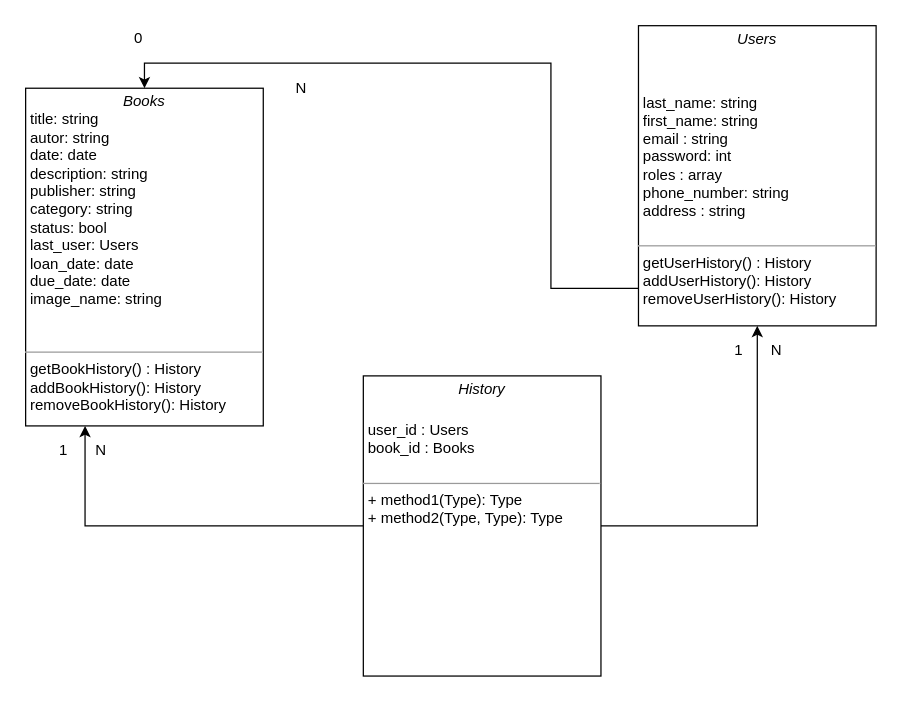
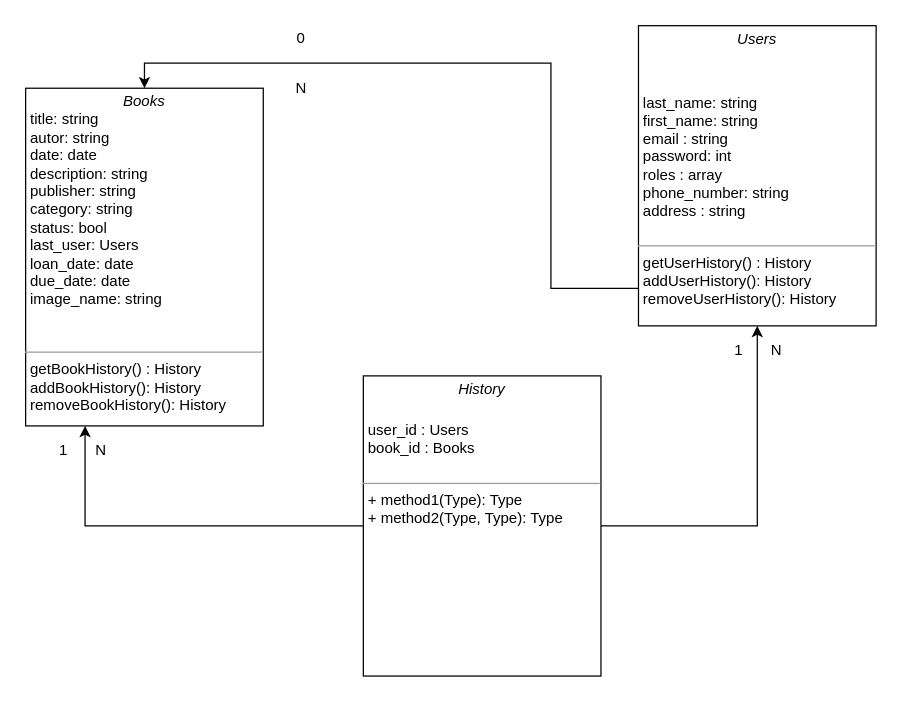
- <mxCell id="4" value="0" style="text;html=1;align=center;verticalAlign=middle;resizable=0;points=[];autosize=1;fontColor=#000000;" parent="1" vertex="1"><mxGeometry x="100" y="20" width="20" height="20" as="geometry" /></mxCell>
+ <mxCell id="4" value="0" style="text;html=1;align=center;verticalAlign=middle;resizable=0;points=[];autosize=1;fontColor=#000000;" parent="1" vertex="1"><mxGeometry x="230" y="20" width="20" height="20" as="geometry" /></mxCell>
